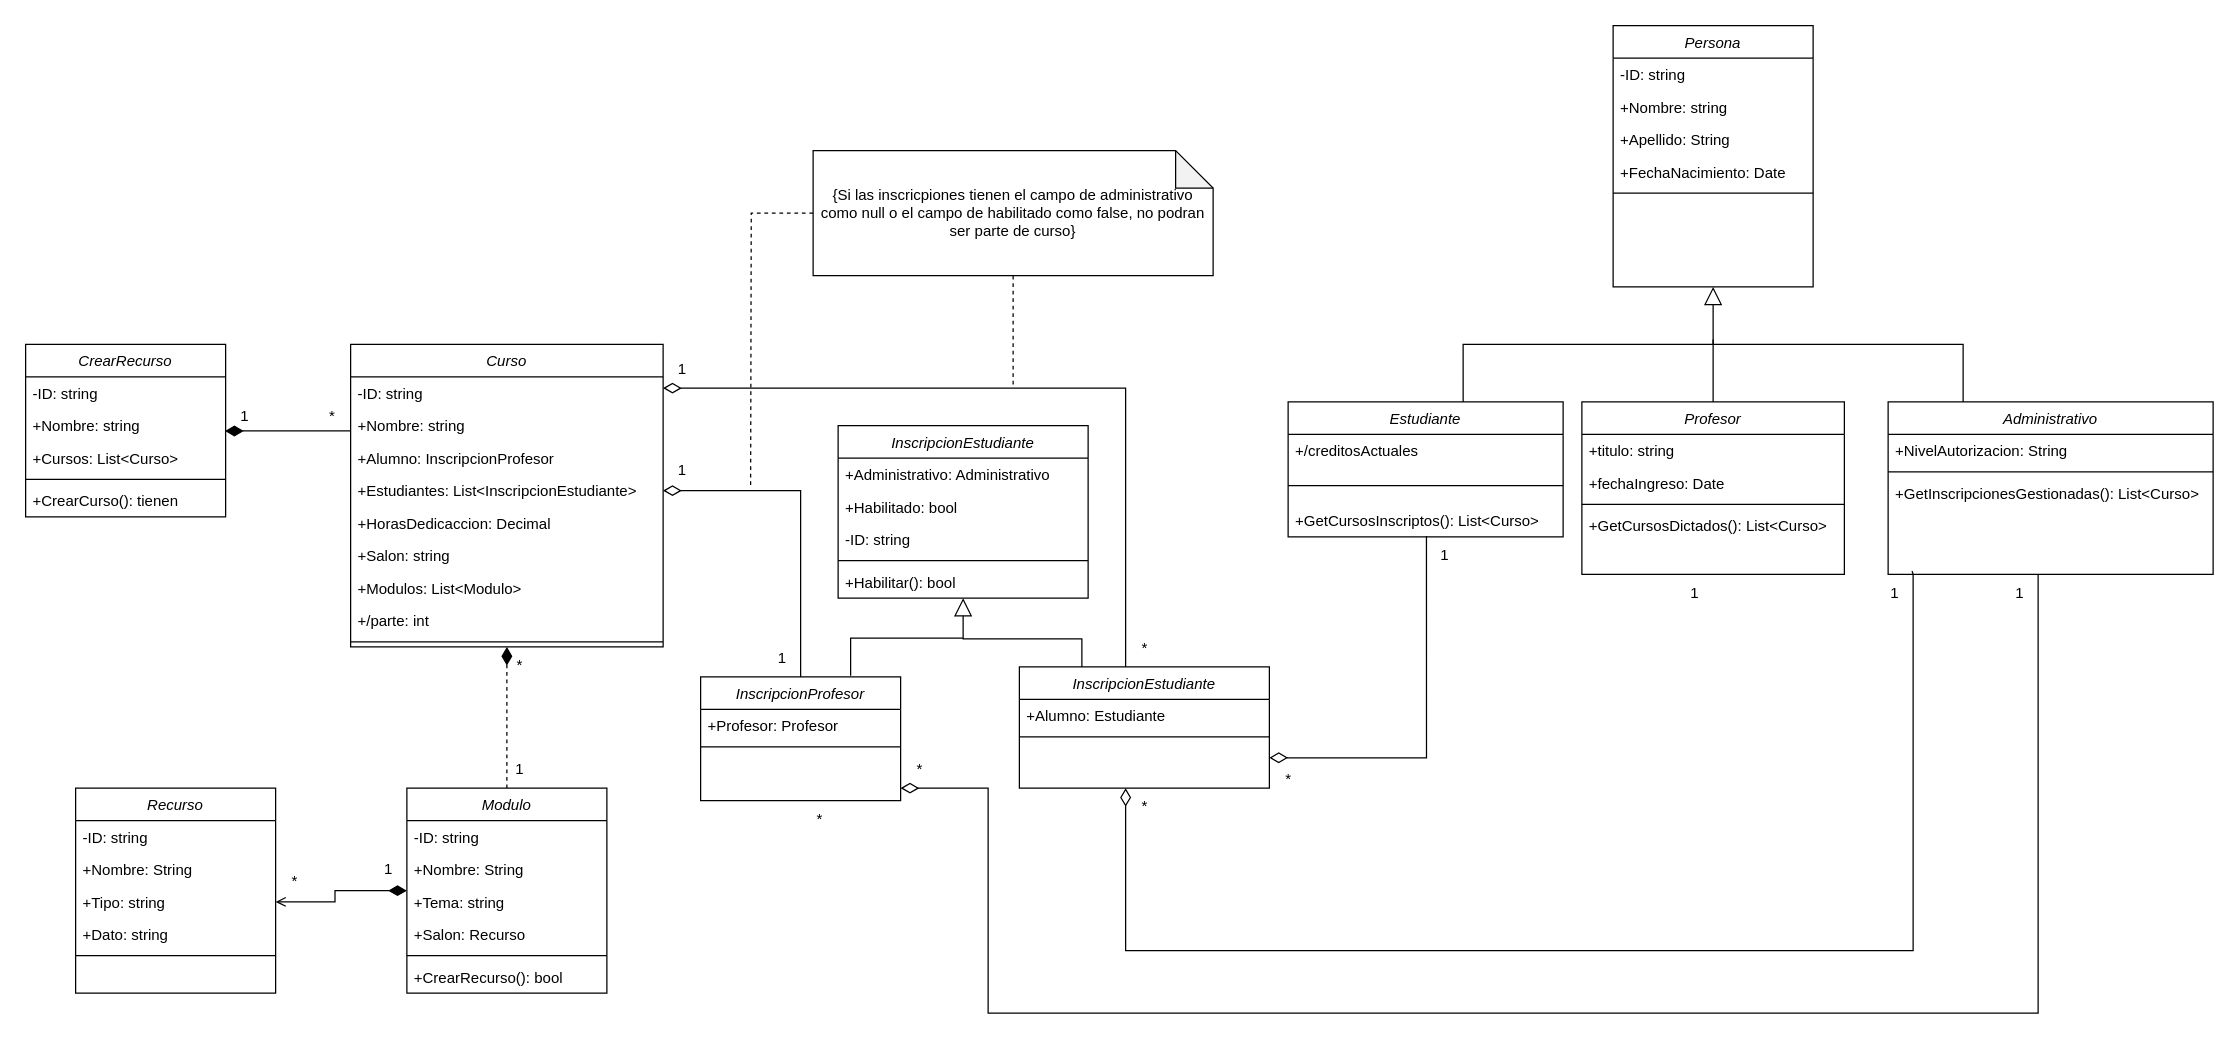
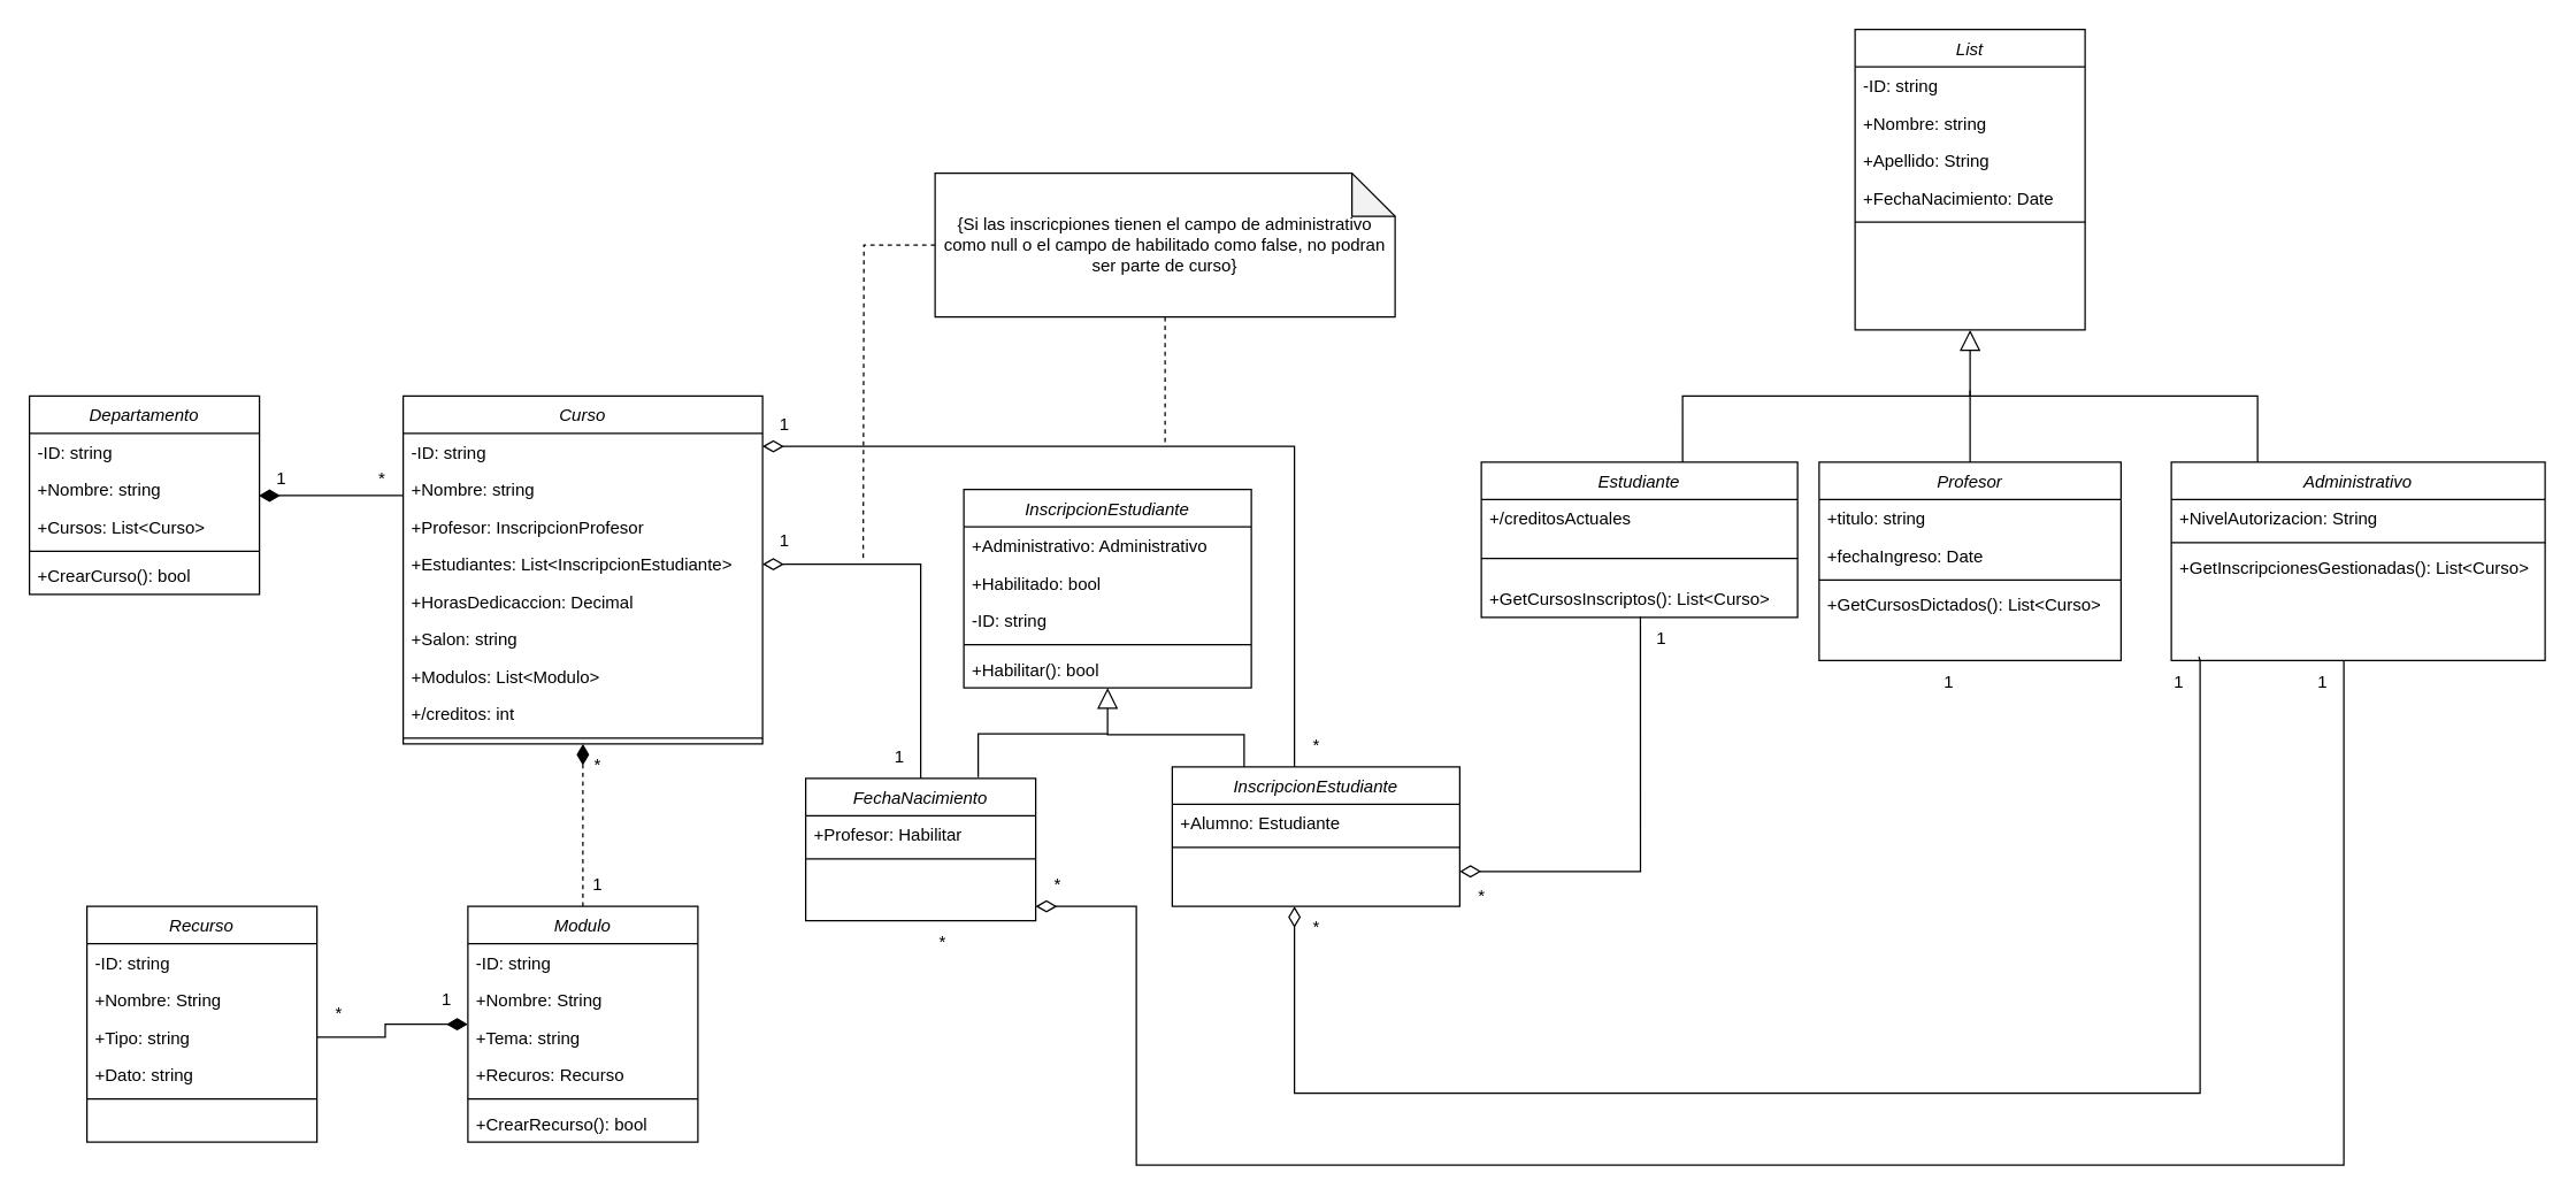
- <mxCell id="19" value="Persona" style="swimlane;fontStyle=2;align=center;verticalAlign=top;childLayout=stackLayout;horizontal=1;startSize=26;horizontalStack=0;resizeParent=1;resizeLast=0;collapsible=1;marginBottom=0;rounded=0;shadow=0;strokeWidth=1;" vertex="1" parent="1"><mxGeometry x="1290" y="20" width="160" height="209" as="geometry"><mxRectangle x="230" y="140" width="160" height="26" as="alternateBounds" /></mxGeometry></mxCell>
+ <mxCell id="19" value="List" style="swimlane;fontStyle=2;align=center;verticalAlign=top;childLayout=stackLayout;horizontal=1;startSize=26;horizontalStack=0;resizeParent=1;resizeLast=0;collapsible=1;marginBottom=0;rounded=0;shadow=0;strokeWidth=1;" vertex="1" parent="1"><mxGeometry x="1290" y="20" width="160" height="209" as="geometry"><mxRectangle x="230" y="140" width="160" height="26" as="alternateBounds" /></mxGeometry></mxCell>
- <mxCell id="2" value="CrearRecurso" style="swimlane;fontStyle=2;align=center;verticalAlign=top;childLayout=stackLayout;horizontal=1;startSize=26;horizontalStack=0;resizeParent=1;resizeLast=0;collapsible=1;marginBottom=0;rounded=0;shadow=0;strokeWidth=1;" parent="1" vertex="1"><mxGeometry x="20" y="275" width="160" height="138" as="geometry"><mxRectangle x="230" y="140" width="160" height="26" as="alternateBounds" /></mxGeometry></mxCell>
+ <mxCell id="2" value="Departamento" style="swimlane;fontStyle=2;align=center;verticalAlign=top;childLayout=stackLayout;horizontal=1;startSize=26;horizontalStack=0;resizeParent=1;resizeLast=0;collapsible=1;marginBottom=0;rounded=0;shadow=0;strokeWidth=1;" parent="1" vertex="1"><mxGeometry x="20" y="275" width="160" height="138" as="geometry"><mxRectangle x="230" y="140" width="160" height="26" as="alternateBounds" /></mxGeometry></mxCell>
- <mxCell id="12" value="+Alumno: InscripcionProfesor" style="text;align=left;verticalAlign=top;spacingLeft=4;spacingRight=4;overflow=hidden;rotatable=0;points=[[0,0.5],[1,0.5]];portConstraint=eastwest;rounded=0;shadow=0;html=0;" vertex="1" parent="9"><mxGeometry y="78" width="250" height="26" as="geometry" /></mxCell>
+ <mxCell id="12" value="+Profesor: InscripcionProfesor" style="text;align=left;verticalAlign=top;spacingLeft=4;spacingRight=4;overflow=hidden;rotatable=0;points=[[0,0.5],[1,0.5]];portConstraint=eastwest;rounded=0;shadow=0;html=0;" vertex="1" parent="9"><mxGeometry y="78" width="250" height="26" as="geometry" /></mxCell>
- <mxCell id="7" value="+CrearCurso(): tienen" style="text;align=left;verticalAlign=top;spacingLeft=4;spacingRight=4;overflow=hidden;rotatable=0;points=[[0,0.5],[1,0.5]];portConstraint=eastwest;" vertex="1" parent="2"><mxGeometry y="112" width="160" height="26" as="geometry" /></mxCell>
+ <mxCell id="7" value="+CrearCurso(): bool" style="text;align=left;verticalAlign=top;spacingLeft=4;spacingRight=4;overflow=hidden;rotatable=0;points=[[0,0.5],[1,0.5]];portConstraint=eastwest;" vertex="1" parent="2"><mxGeometry y="112" width="160" height="26" as="geometry" /></mxCell>
- <mxCell id="17" value="+/parte: int" style="text;align=left;verticalAlign=top;spacingLeft=4;spacingRight=4;overflow=hidden;rotatable=0;points=[[0,0.5],[1,0.5]];portConstraint=eastwest;rounded=0;shadow=0;html=0;" vertex="1" parent="9"><mxGeometry y="208" width="250" height="26" as="geometry" /></mxCell>
+ <mxCell id="17" value="+/creditos: int" style="text;align=left;verticalAlign=top;spacingLeft=4;spacingRight=4;overflow=hidden;rotatable=0;points=[[0,0.5],[1,0.5]];portConstraint=eastwest;rounded=0;shadow=0;html=0;" vertex="1" parent="9"><mxGeometry y="208" width="250" height="26" as="geometry" /></mxCell>
- <mxCell id="60" value="InscripcionProfesor" style="swimlane;fontStyle=2;align=center;verticalAlign=top;childLayout=stackLayout;horizontal=1;startSize=26;horizontalStack=0;resizeParent=1;resizeLast=0;collapsible=1;marginBottom=0;rounded=0;shadow=0;strokeWidth=1;" vertex="1" parent="1"><mxGeometry x="560" y="541" width="160" height="99" as="geometry"><mxRectangle x="230" y="140" width="160" height="26" as="alternateBounds" /></mxGeometry></mxCell>
+ <mxCell id="60" value="FechaNacimiento" style="swimlane;fontStyle=2;align=center;verticalAlign=top;childLayout=stackLayout;horizontal=1;startSize=26;horizontalStack=0;resizeParent=1;resizeLast=0;collapsible=1;marginBottom=0;rounded=0;shadow=0;strokeWidth=1;" vertex="1" parent="1"><mxGeometry x="560" y="541" width="160" height="99" as="geometry"><mxRectangle x="230" y="140" width="160" height="26" as="alternateBounds" /></mxGeometry></mxCell>
- <mxCell id="61" value="+Profesor: Profesor" style="text;align=left;verticalAlign=top;spacingLeft=4;spacingRight=4;overflow=hidden;rotatable=0;points=[[0,0.5],[1,0.5]];portConstraint=eastwest;rounded=0;shadow=0;html=0;" vertex="1" parent="60"><mxGeometry y="26" width="160" height="26" as="geometry" /></mxCell>
+ <mxCell id="61" value="+Profesor: Habilitar" style="text;align=left;verticalAlign=top;spacingLeft=4;spacingRight=4;overflow=hidden;rotatable=0;points=[[0,0.5],[1,0.5]];portConstraint=eastwest;rounded=0;shadow=0;html=0;" vertex="1" parent="60"><mxGeometry y="26" width="160" height="26" as="geometry" /></mxCell>
- <mxCell id="38" style="edgeStyle=orthogonalEdgeStyle;rounded=0;orthogonalLoop=1;jettySize=auto;html=1;entryX=1;entryY=0.5;entryDx=0;entryDy=0;endArrow=open;endFill=0;startArrow=diamondThin;startFill=1;startSize=12;" edge="1" parent="1" source="39" target="91"><mxGeometry relative="1" as="geometry" /></mxCell>
+ <mxCell id="38" style="edgeStyle=orthogonalEdgeStyle;rounded=0;orthogonalLoop=1;jettySize=auto;html=1;entryX=1;entryY=0.5;entryDx=0;entryDy=0;endArrow=none;endFill=0;startArrow=diamondThin;startFill=1;startSize=12;" edge="1" parent="1" source="39" target="91"><mxGeometry relative="1" as="geometry" /></mxCell>
- <mxCell id="43" value="+Salon: Recurso" style="text;align=left;verticalAlign=top;spacingLeft=4;spacingRight=4;overflow=hidden;rotatable=0;points=[[0,0.5],[1,0.5]];portConstraint=eastwest;rounded=0;shadow=0;html=0;" vertex="1" parent="39"><mxGeometry y="104" width="160" height="26" as="geometry" /></mxCell>
+ <mxCell id="43" value="+Recuros: Recurso" style="text;align=left;verticalAlign=top;spacingLeft=4;spacingRight=4;overflow=hidden;rotatable=0;points=[[0,0.5],[1,0.5]];portConstraint=eastwest;rounded=0;shadow=0;html=0;" vertex="1" parent="39"><mxGeometry y="104" width="160" height="26" as="geometry" /></mxCell>
